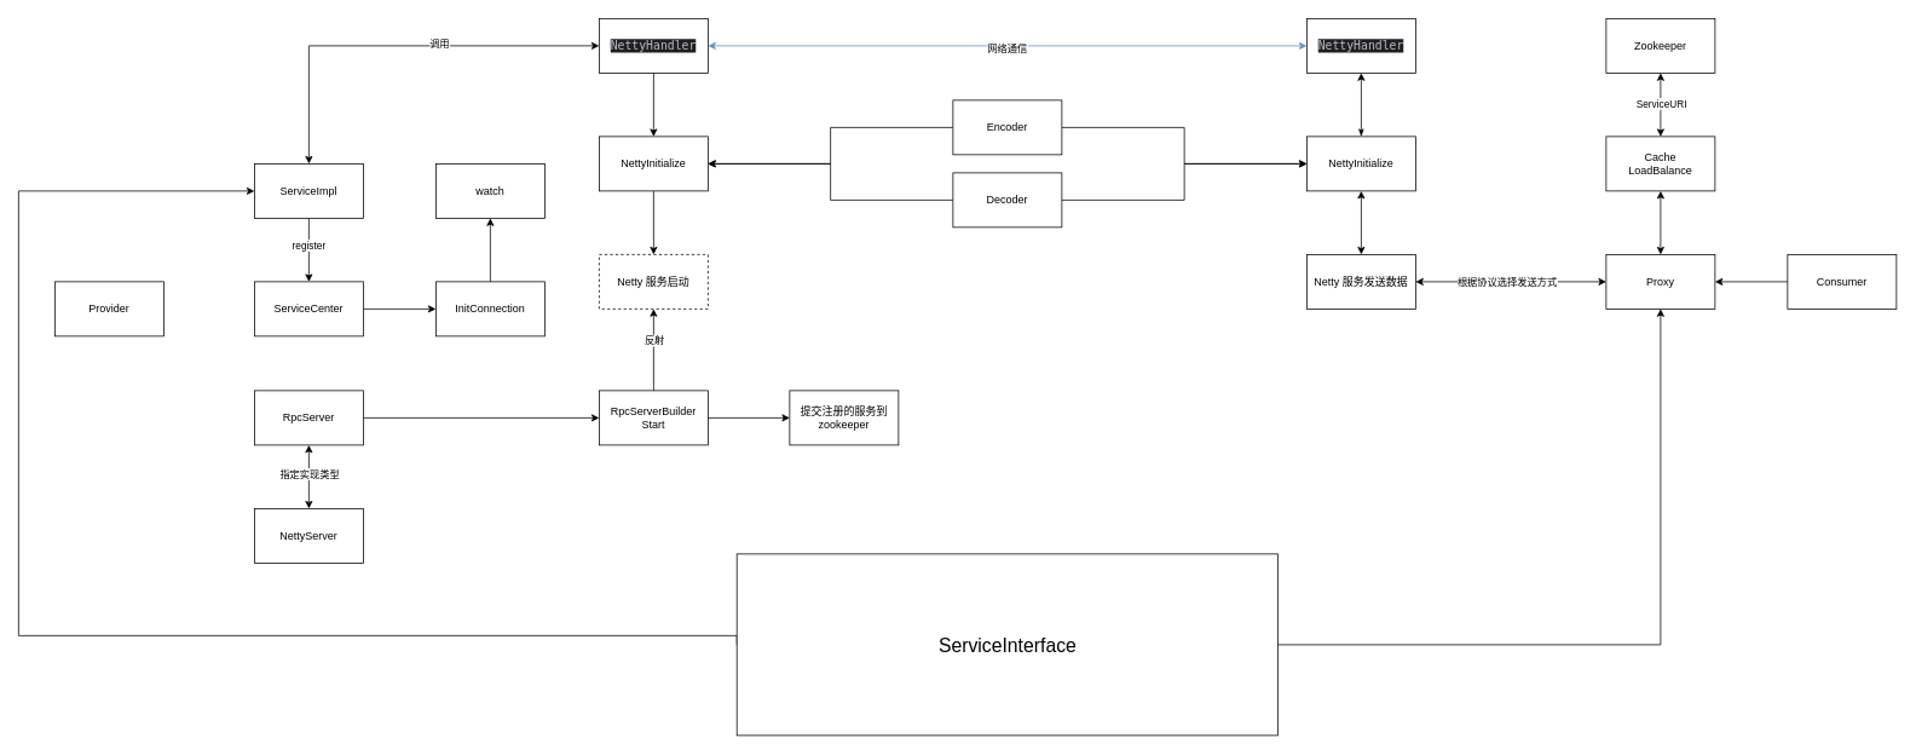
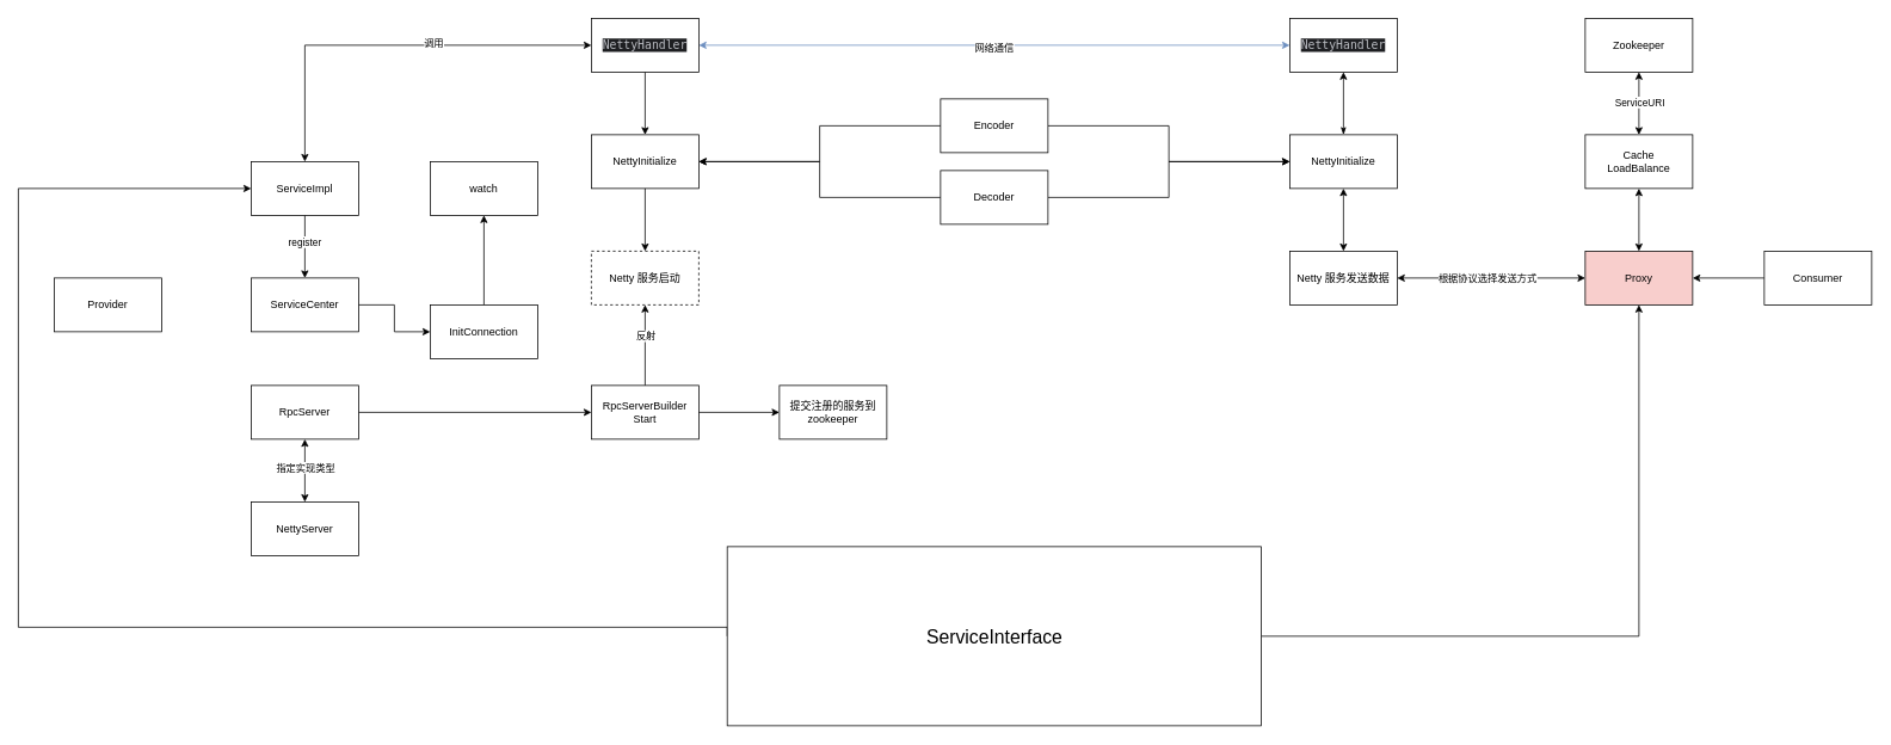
- <mxCell id="48" value="Proxy" style="whiteSpace=wrap;html=1;rounded=0;" vertex="1" parent="1"><mxGeometry x="1770" y="280" width="120" height="60" as="geometry" /></mxCell>
+ <mxCell id="48" value="Proxy" style="whiteSpace=wrap;html=1;rounded=0;fillColor=#f8cecc;" vertex="1" parent="1"><mxGeometry x="1770" y="280" width="120" height="60" as="geometry" /></mxCell>
- <mxCell id="17" value="InitConnection" style="whiteSpace=wrap;html=1;rounded=0;" vertex="1" parent="1"><mxGeometry x="480" y="310" width="120" height="60" as="geometry" /></mxCell>
+ <mxCell id="17" value="InitConnection" style="whiteSpace=wrap;html=1;rounded=0;" vertex="1" parent="1"><mxGeometry x="480" y="340" width="120" height="60" as="geometry" /></mxCell>
